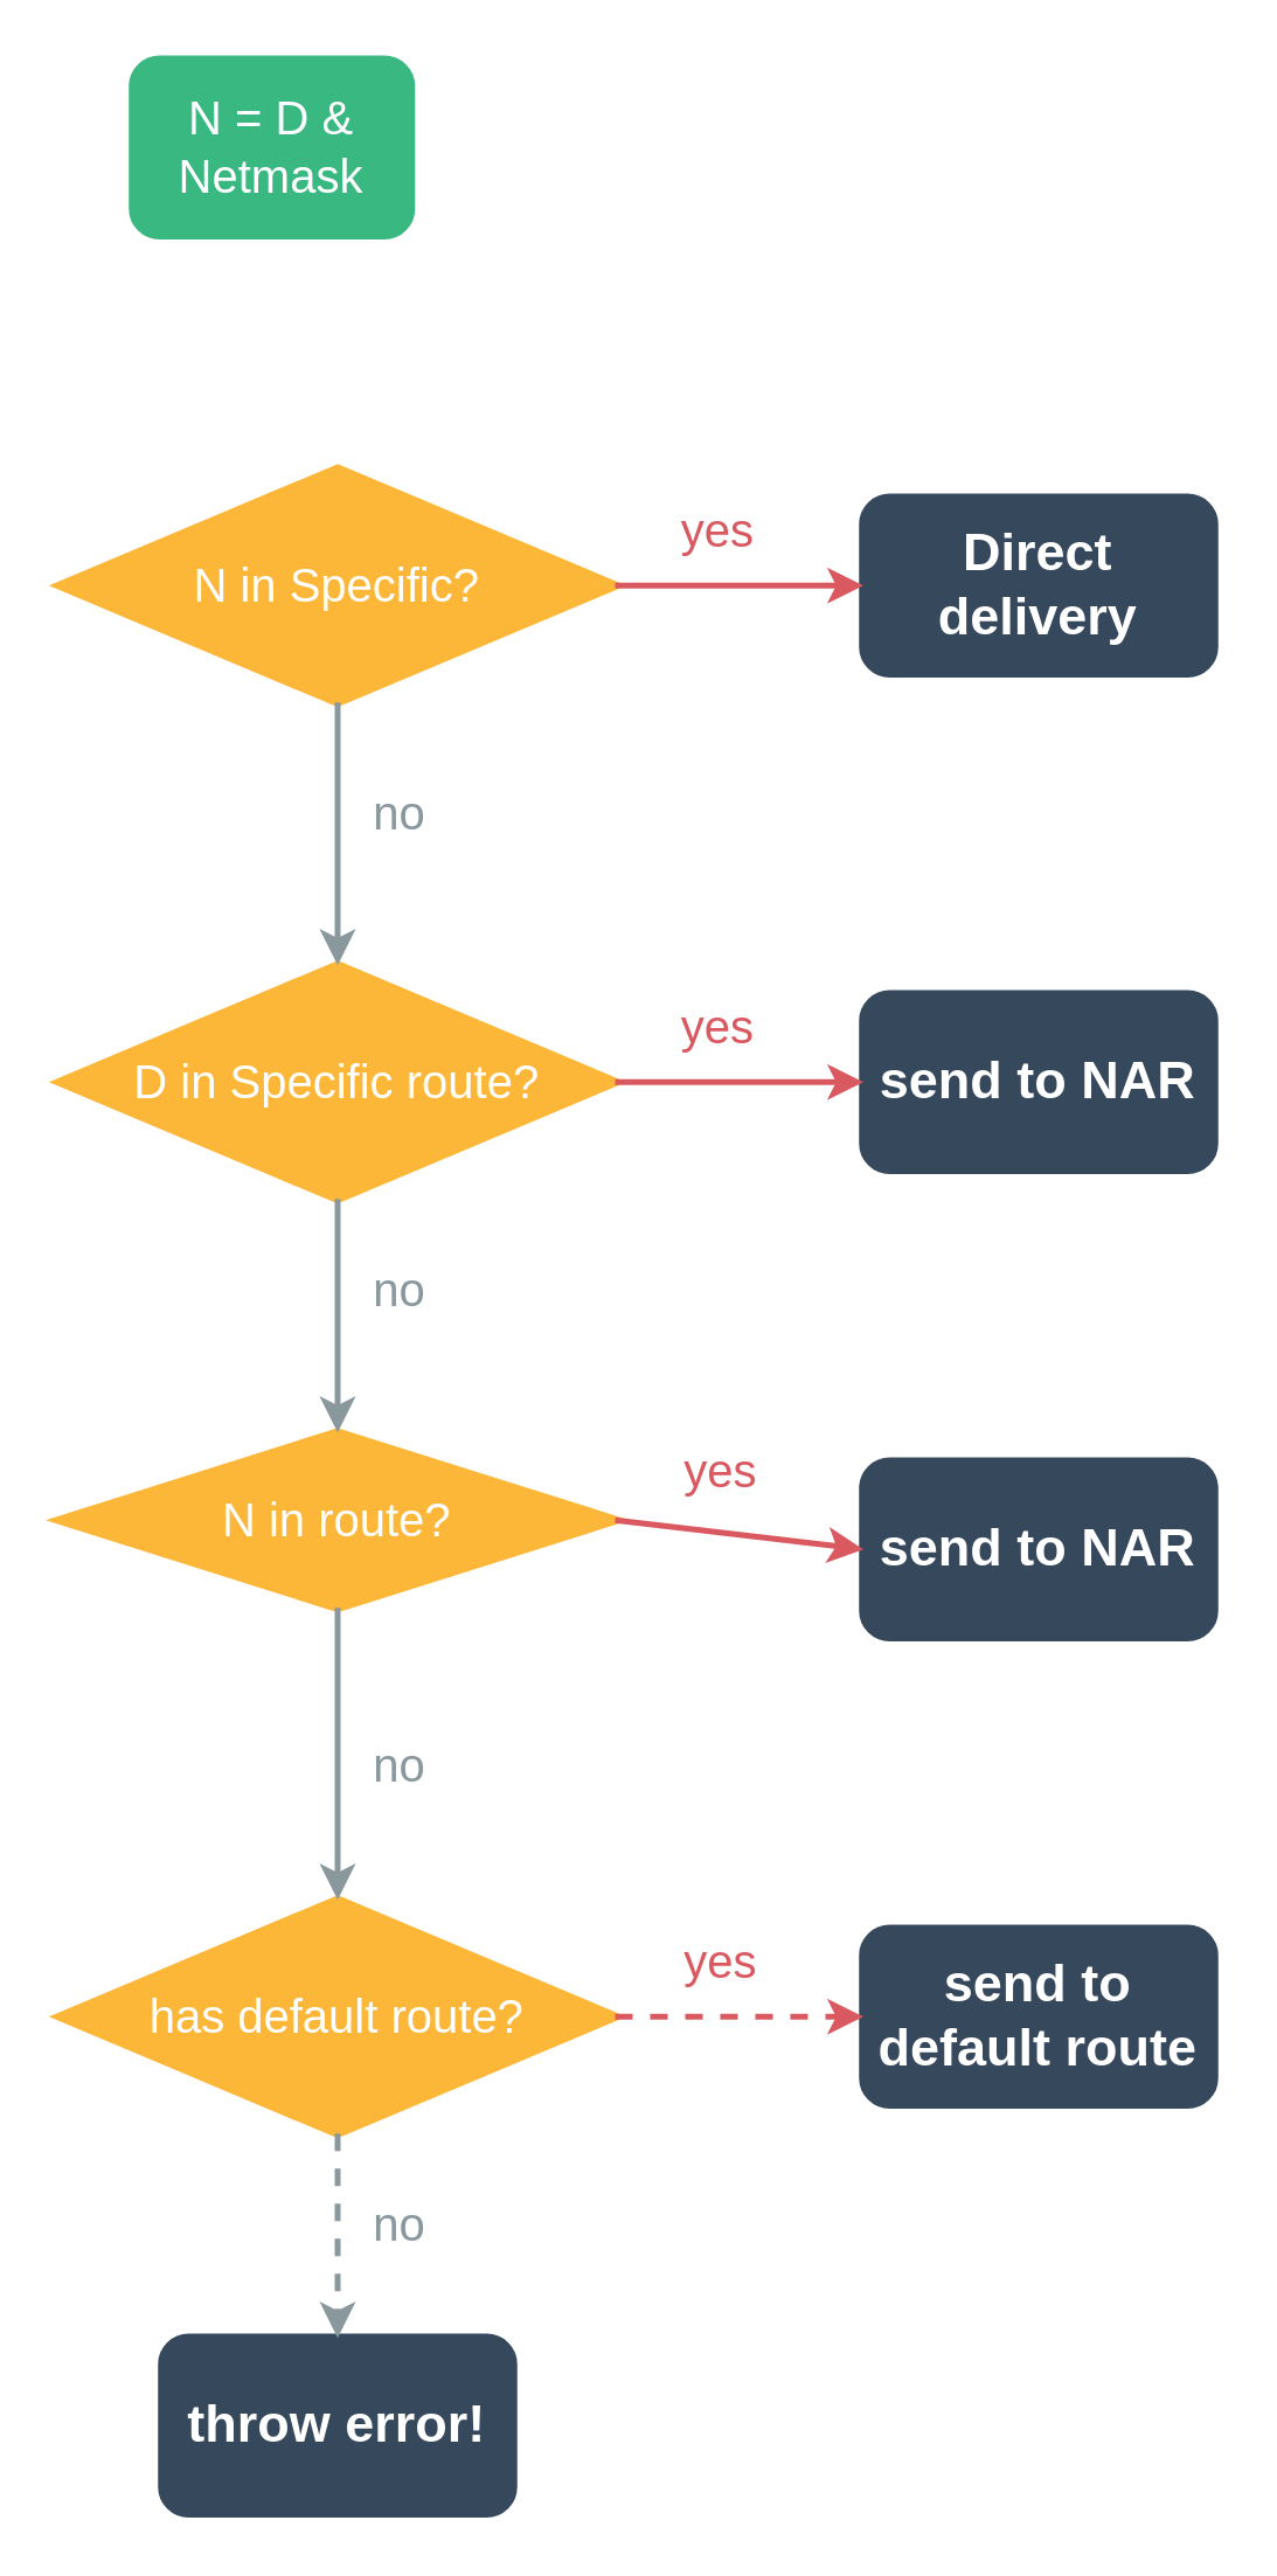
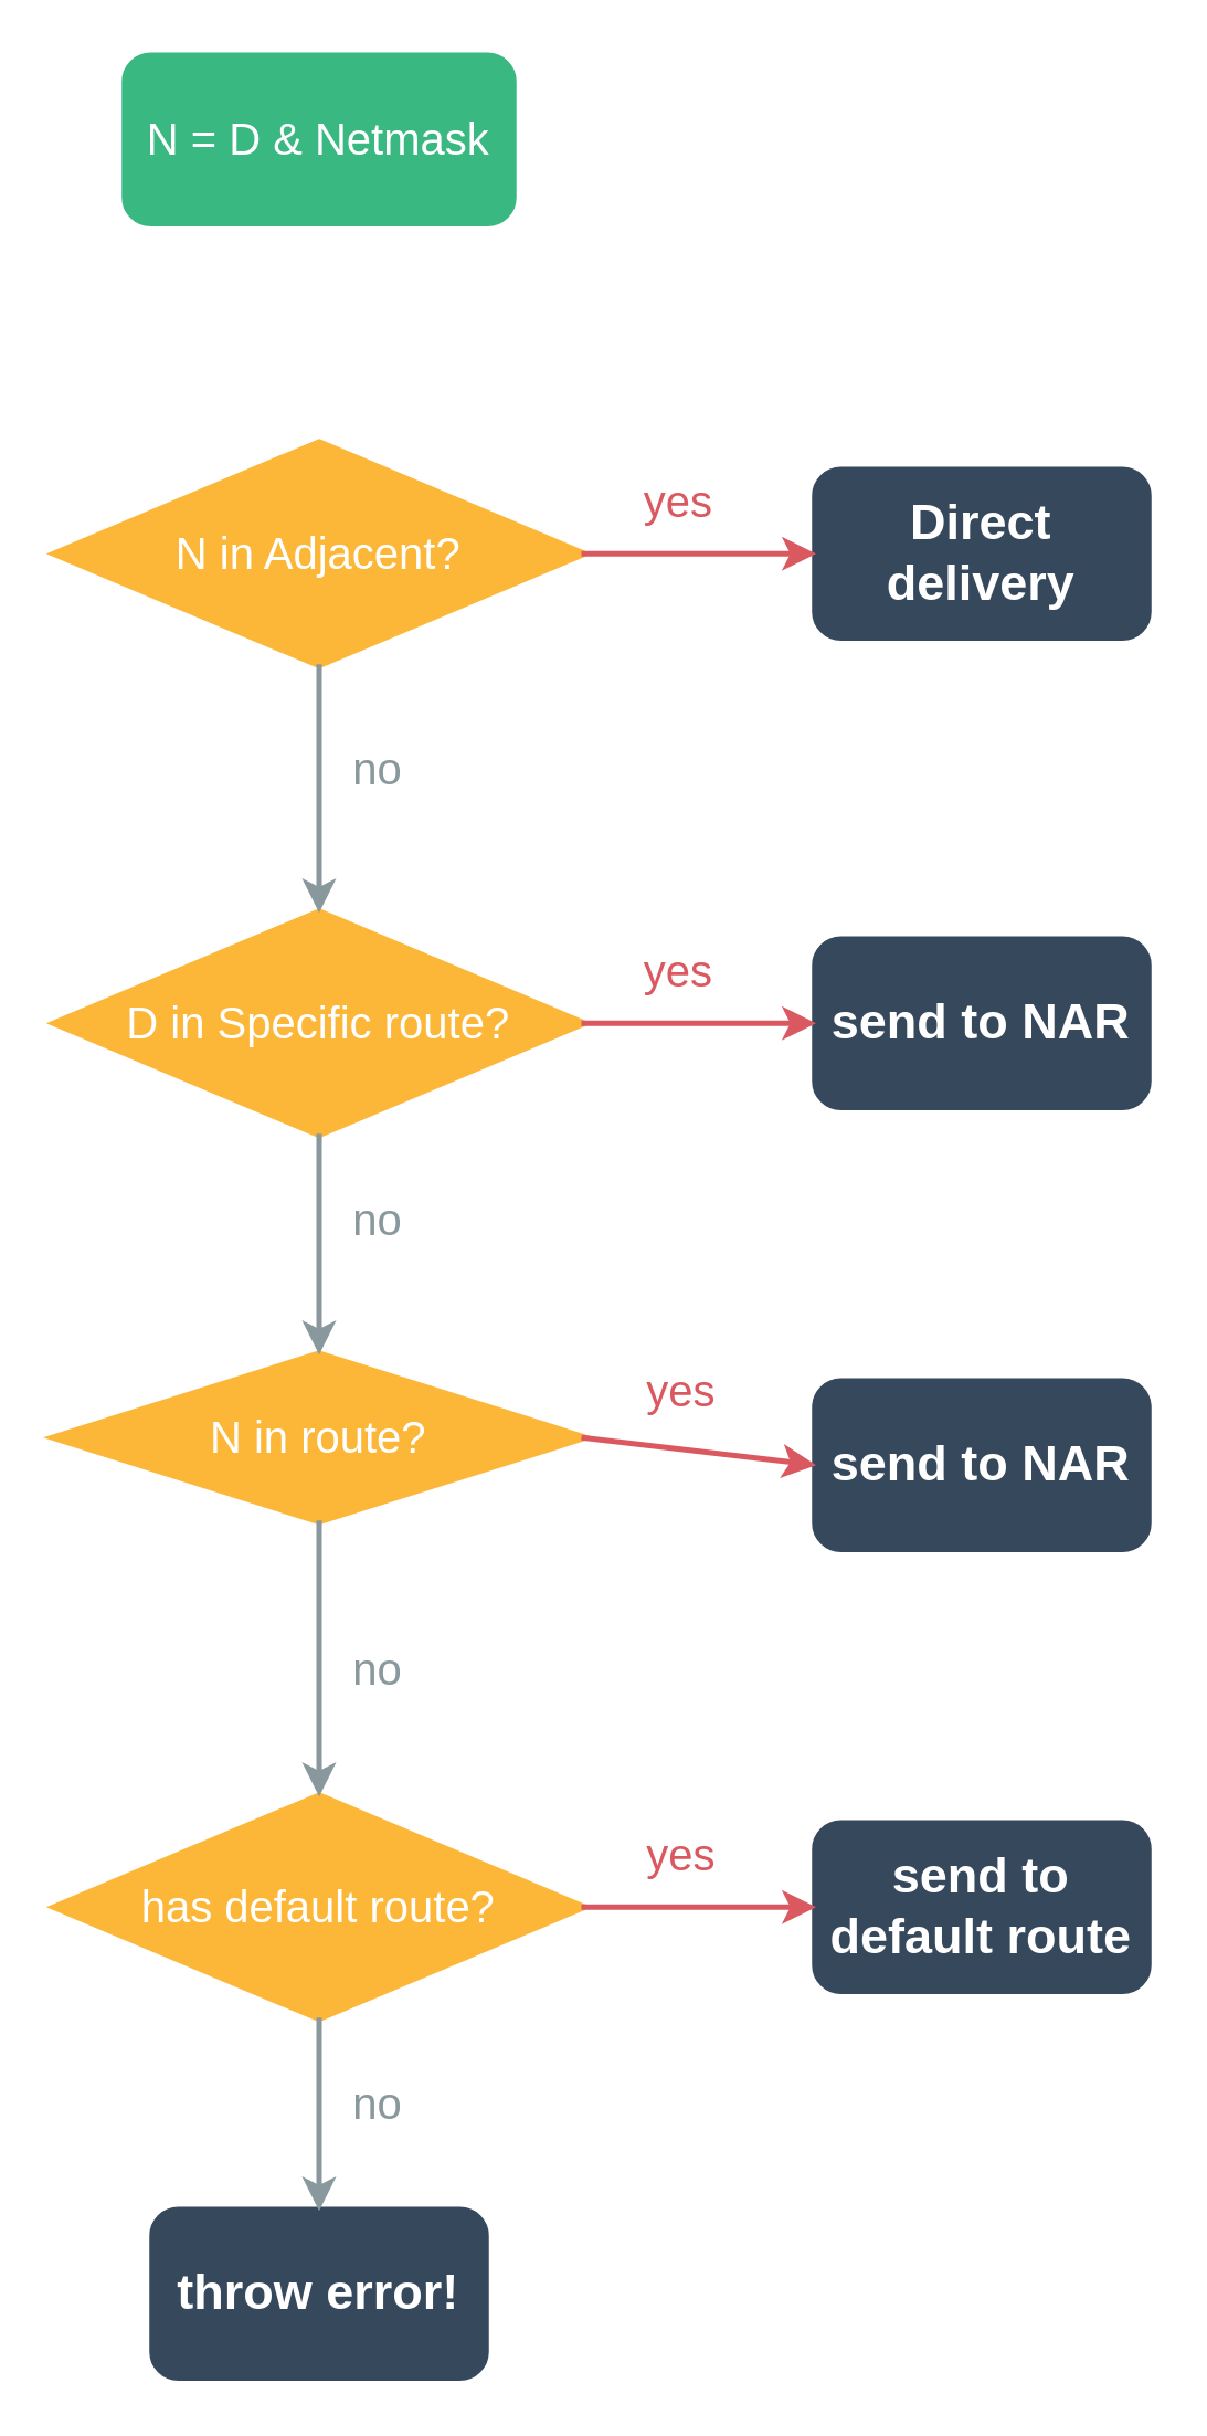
- <mxCell id="2" value="N = D &amp;amp; Netmask" style="rounded=1;whiteSpace=wrap;html=1;strokeWidth=3;fontSize=16;fontColor=#FFFFFF;strokeColor=#39B881;fillColor=#39B881;align=center;" vertex="1" parent="1"><mxGeometry x="45" y="20" width="95" height="60" as="geometry" /></mxCell>
+ <mxCell id="2" value="N = D &amp;amp; Netmask" style="rounded=1;whiteSpace=wrap;html=1;strokeWidth=3;fontSize=16;fontColor=#FFFFFF;strokeColor=#39B881;fillColor=#39B881;align=center;" vertex="1" parent="1"><mxGeometry x="45" y="20" width="140" height="60" as="geometry" /></mxCell>
- <mxCell id="3" value="N in Specific?" style="rhombus;whiteSpace=wrap;html=1;strokeWidth=3;fontSize=16;strokeColor=#FCB738;fillColor=#FCB738;fontColor=#FFFFFF;align=center;" vertex="1" parent="1"><mxGeometry x="20" y="160" width="190" height="80" as="geometry" /></mxCell>
+ <mxCell id="3" value="N in Adjacent?" style="rhombus;whiteSpace=wrap;html=1;strokeWidth=3;fontSize=16;strokeColor=#FCB738;fillColor=#FCB738;fontColor=#FFFFFF;align=center;" vertex="1" parent="1"><mxGeometry x="20" y="160" width="190" height="80" as="geometry" /></mxCell>
- <mxCell id="26" value="" style="endArrow=classic;html=1;strokeWidth=2;fontSize=16;fontStyle=1;fontColor=#89989D;labelBackgroundColor=none;strokeColor=#DA5960;exitX=1;exitY=0.5;exitDx=0;exitDy=0;entryX=0;entryY=0.5;entryDx=0;entryDy=0;dashed=1;" edge="1" parent="1" source="6" target="10"><mxGeometry width="50" height="50" relative="1" as="geometry"><mxPoint x="-95" y="190" as="sourcePoint" /><mxPoint x="-95" y="390" as="targetPoint" /></mxGeometry></mxCell>
+ <mxCell id="26" value="" style="endArrow=classic;html=1;strokeWidth=2;fontSize=16;fontStyle=1;fontColor=#89989D;labelBackgroundColor=none;strokeColor=#DA5960;exitX=1;exitY=0.5;exitDx=0;exitDy=0;entryX=0;entryY=0.5;entryDx=0;entryDy=0;" edge="1" parent="1" source="6" target="10"><mxGeometry width="50" height="50" relative="1" as="geometry"><mxPoint x="-95" y="190" as="sourcePoint" /><mxPoint x="-95" y="390" as="targetPoint" /></mxGeometry></mxCell>
- <mxCell id="18" value="" style="endArrow=classic;html=1;strokeWidth=2;strokeColor=#89989D;fontSize=16;fontStyle=1;fontColor=#89989D;labelBackgroundColor=none;exitX=0.5;exitY=1;exitDx=0;exitDy=0;entryX=0.5;entryY=0;entryDx=0;entryDy=0;dashed=1;" edge="1" parent="1" source="6" target="11"><mxGeometry width="50" height="50" relative="1" as="geometry"><mxPoint x="505" y="200" as="sourcePoint" /><mxPoint x="505" y="400" as="targetPoint" /></mxGeometry></mxCell>
+ <mxCell id="18" value="" style="endArrow=classic;html=1;strokeWidth=2;strokeColor=#89989D;fontSize=16;fontStyle=1;fontColor=#89989D;labelBackgroundColor=none;exitX=0.5;exitY=1;exitDx=0;exitDy=0;entryX=0.5;entryY=0;entryDx=0;entryDy=0;" edge="1" parent="1" source="6" target="11"><mxGeometry width="50" height="50" relative="1" as="geometry"><mxPoint x="505" y="200" as="sourcePoint" /><mxPoint x="505" y="400" as="targetPoint" /></mxGeometry></mxCell>
